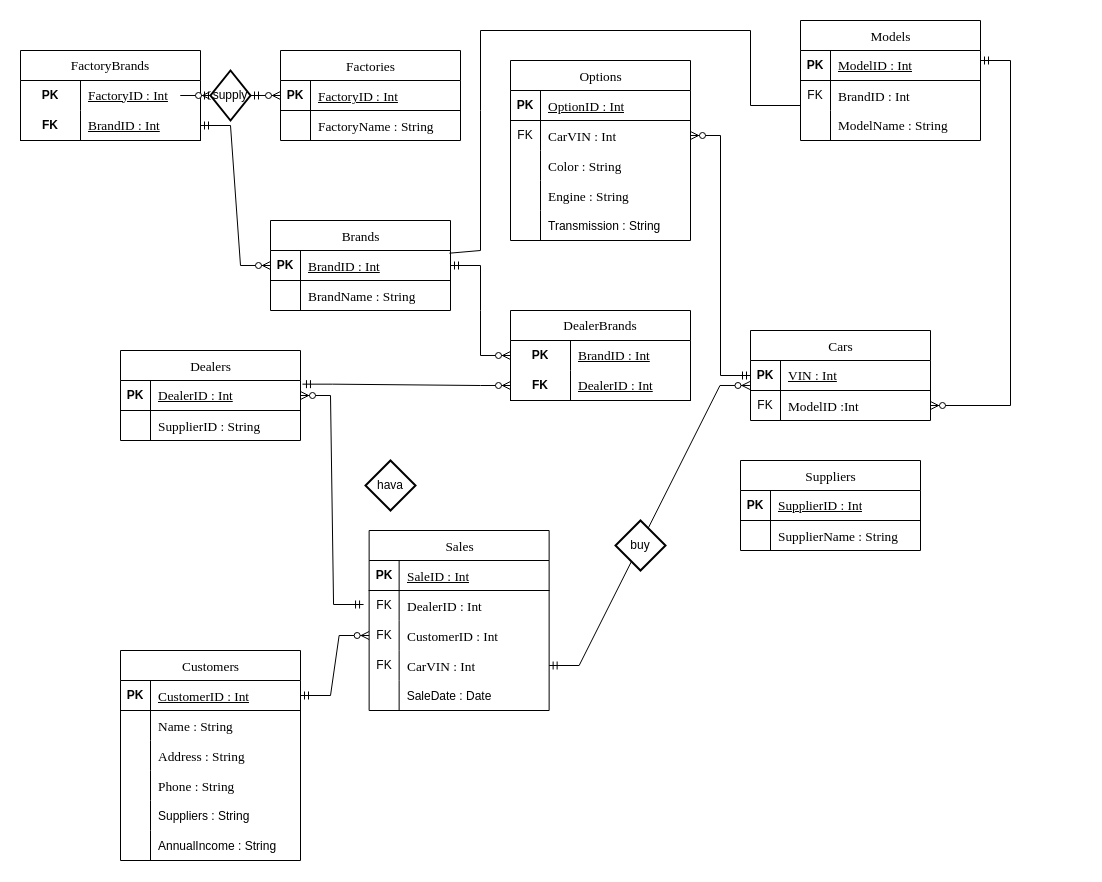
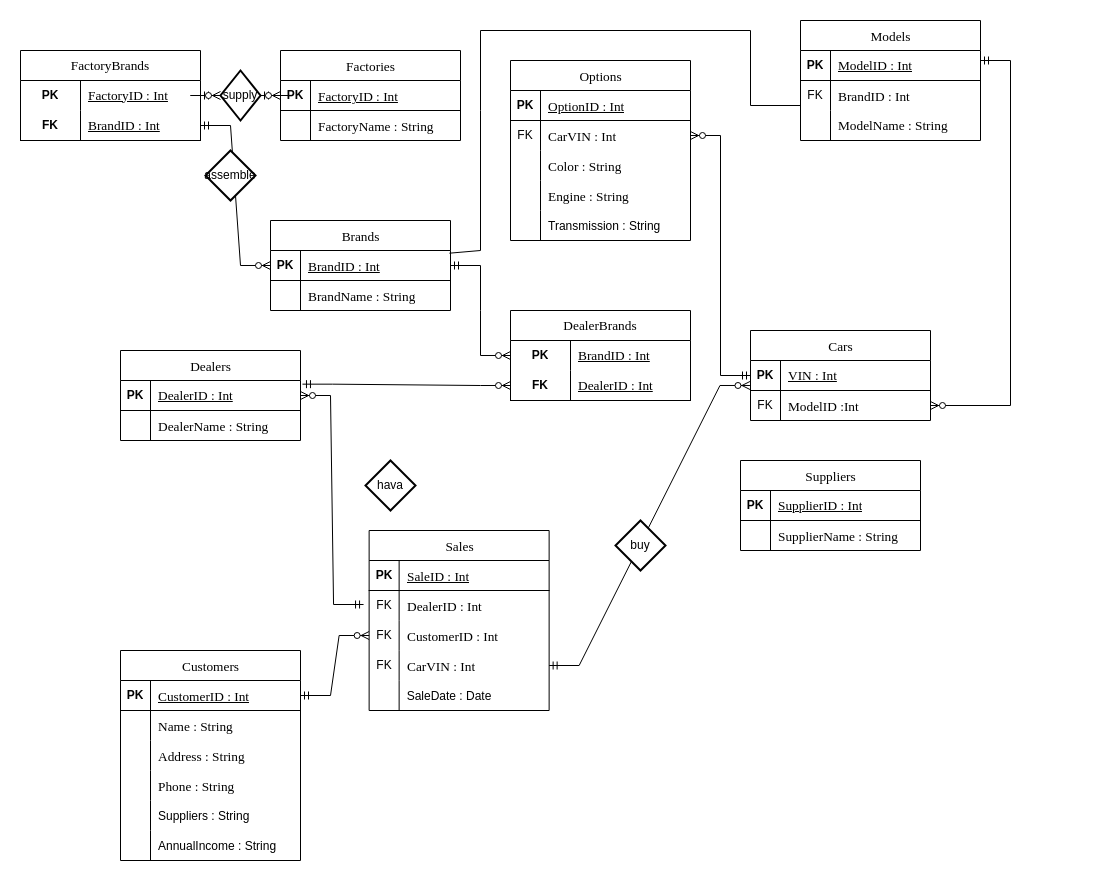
- <mxCell id="128" value="supply" style="strokeWidth=2;html=1;shape=mxgraph.flowchart.decision;whiteSpace=wrap;" vertex="1" parent="1"><mxGeometry x="210" y="70" width="40" height="50" as="geometry" /></mxCell>
+ <mxCell id="128" value="supply" style="strokeWidth=2;html=1;shape=mxgraph.flowchart.decision;whiteSpace=wrap;" vertex="1" parent="1"><mxGeometry x="220" y="70" width="40" height="50" as="geometry" /></mxCell>
+ <mxCell id="129" value="assemble" style="strokeWidth=2;html=1;shape=mxgraph.flowchart.decision;whiteSpace=wrap;" vertex="1" parent="1"><mxGeometry x="205" y="150" width="50" height="50" as="geometry" /></mxCell>
- <mxCell id="51" value="&lt;span style=&quot;font-size: 10pt; font-family: &amp;quot;Times New Roman&amp;quot;, serif;&quot; lang=&quot;EN-US&quot;&gt;SupplierID : String&lt;/span&gt;&lt;span style=&quot;font-family: -webkit-standard; font-size: medium;&quot;&gt;&lt;/span&gt;" style="shape=partialRectangle;connectable=0;fillColor=none;top=0;left=0;bottom=0;right=0;align=left;spacingLeft=6;overflow=hidden;whiteSpace=wrap;html=1;" parent="49" vertex="1"><mxGeometry x="30" width="150" height="30" as="geometry"><mxRectangle width="150" height="30" as="alternateBounds" /></mxGeometry></mxCell>
+ <mxCell id="51" value="&lt;span style=&quot;font-size: 10pt; font-family: &amp;quot;Times New Roman&amp;quot;, serif;&quot; lang=&quot;EN-US&quot;&gt;DealerName : String&lt;/span&gt;&lt;span style=&quot;font-family: -webkit-standard; font-size: medium;&quot;&gt;&lt;/span&gt;" style="shape=partialRectangle;connectable=0;fillColor=none;top=0;left=0;bottom=0;right=0;align=left;spacingLeft=6;overflow=hidden;whiteSpace=wrap;html=1;" parent="49" vertex="1"><mxGeometry x="30" width="150" height="30" as="geometry"><mxRectangle width="150" height="30" as="alternateBounds" /></mxGeometry></mxCell>
